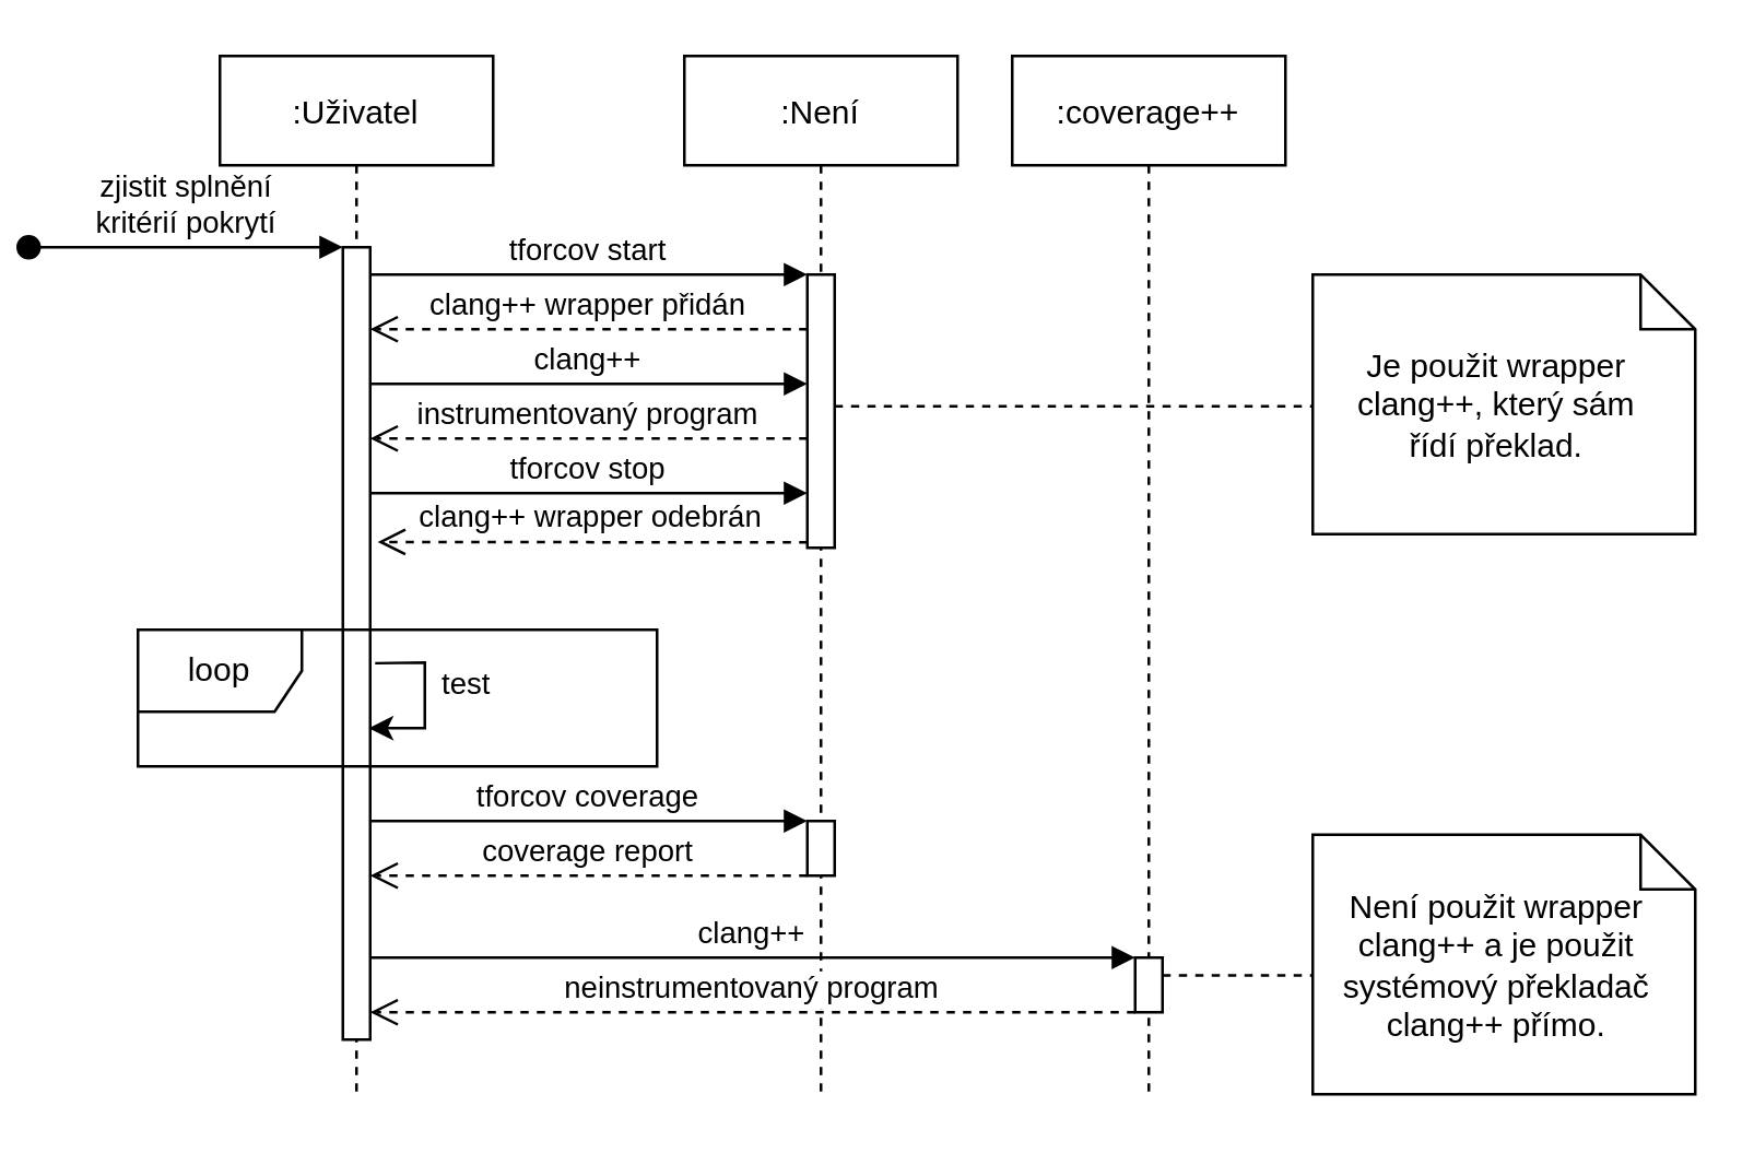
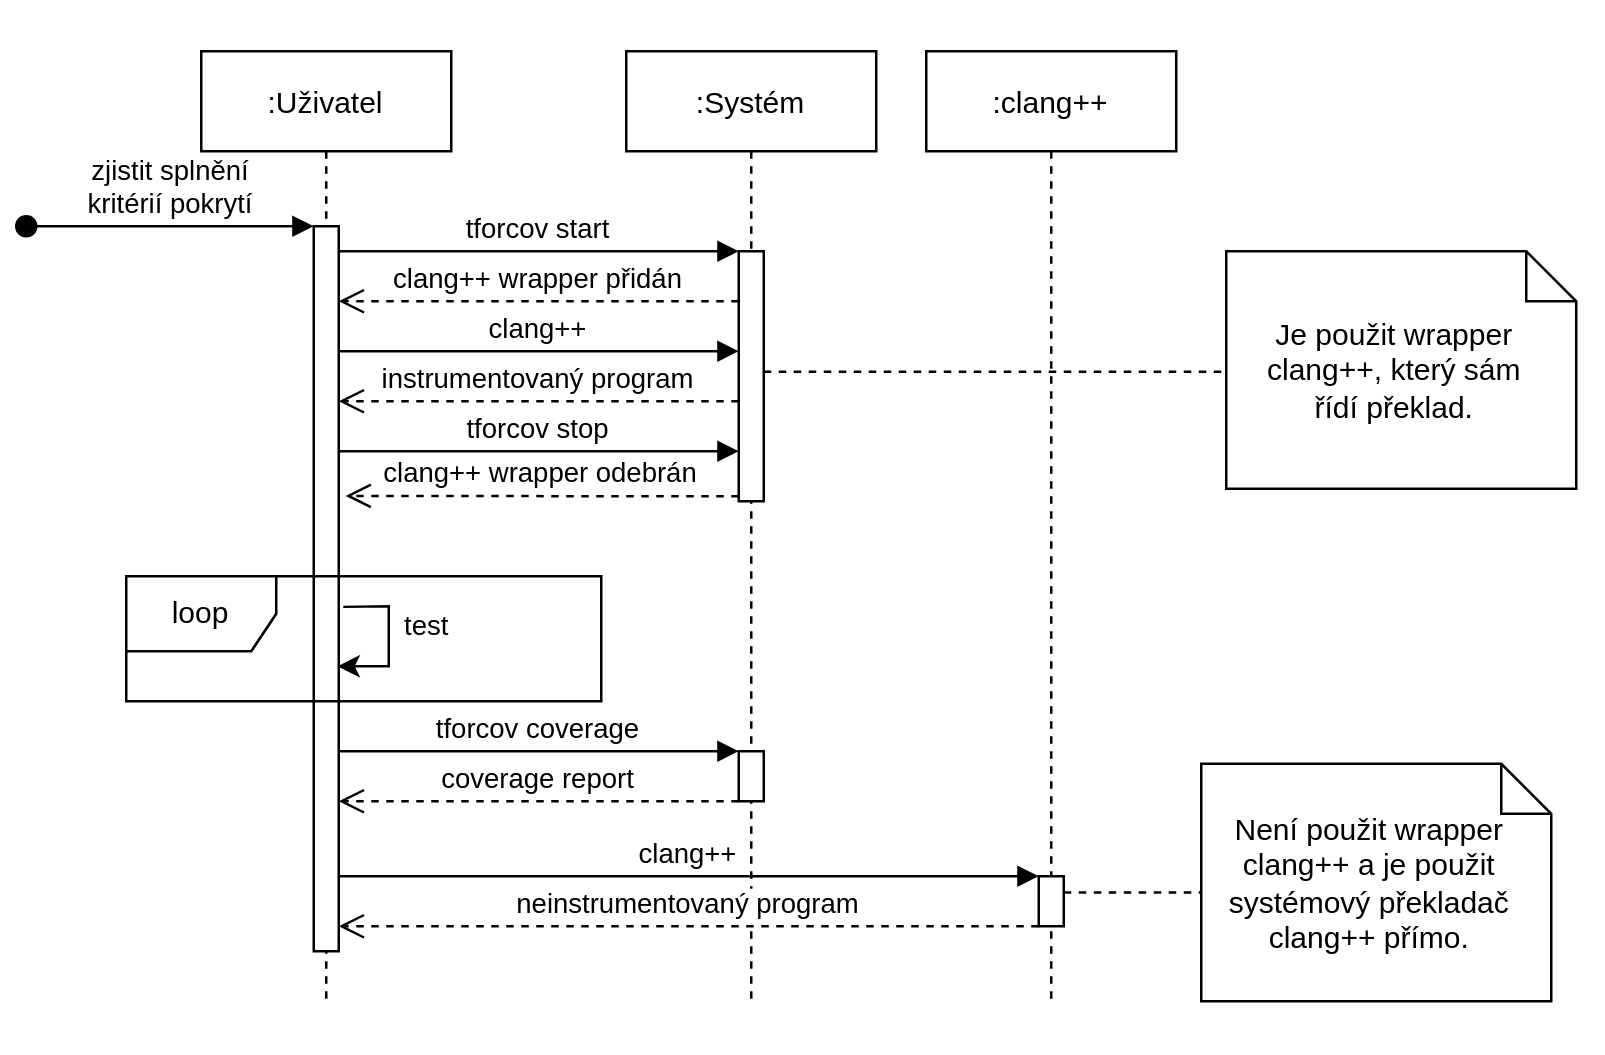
- <mxCell id="6" value=":Není" style="shape=umlLifeline;perimeter=lifelinePerimeter;container=1;collapsible=0;recursiveResize=0;rounded=0;shadow=0;strokeWidth=1;" parent="1" vertex="1"><mxGeometry x="220" y="20" width="100" height="380" as="geometry" /></mxCell>
+ <mxCell id="6" value=":Systém" style="shape=umlLifeline;perimeter=lifelinePerimeter;container=1;collapsible=0;recursiveResize=0;rounded=0;shadow=0;strokeWidth=1;" parent="1" vertex="1"><mxGeometry x="220" y="20" width="100" height="380" as="geometry" /></mxCell>
- <mxCell id="17" value=":coverage++" style="shape=umlLifeline;perimeter=lifelinePerimeter;container=1;collapsible=0;recursiveResize=0;rounded=0;shadow=0;strokeWidth=1;" vertex="1" parent="1"><mxGeometry x="340" y="20" width="100" height="380" as="geometry" /></mxCell>
+ <mxCell id="17" value=":clang++" style="shape=umlLifeline;perimeter=lifelinePerimeter;container=1;collapsible=0;recursiveResize=0;rounded=0;shadow=0;strokeWidth=1;" vertex="1" parent="1"><mxGeometry x="340" y="20" width="100" height="380" as="geometry" /></mxCell>
- <mxCell id="23" value="Je použit wrapper clang++, který sám řídí překlad." style="shape=note;size=20;whiteSpace=wrap;html=1;spacingLeft=10;spacingRight=15;" vertex="1" parent="1"><mxGeometry x="450" y="100" width="140" height="95" as="geometry" /></mxCell>
+ <mxCell id="23" value="Je použit wrapper clang++, který sám řídí překlad." style="shape=note;size=20;whiteSpace=wrap;html=1;spacingLeft=10;spacingRight=15;" vertex="1" parent="1"><mxGeometry x="460" y="100" width="140" height="95" as="geometry" /></mxCell>
